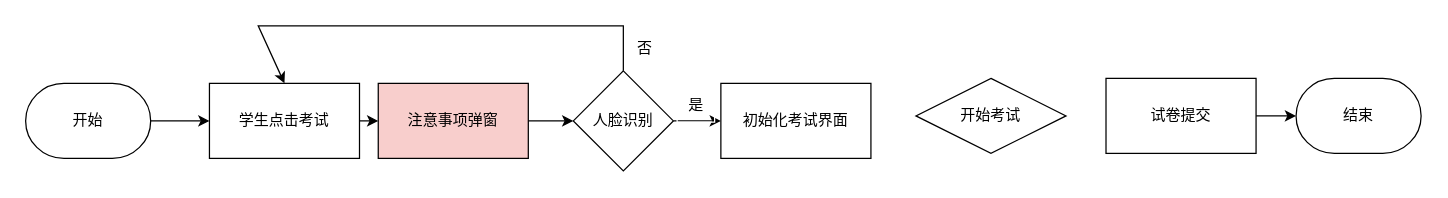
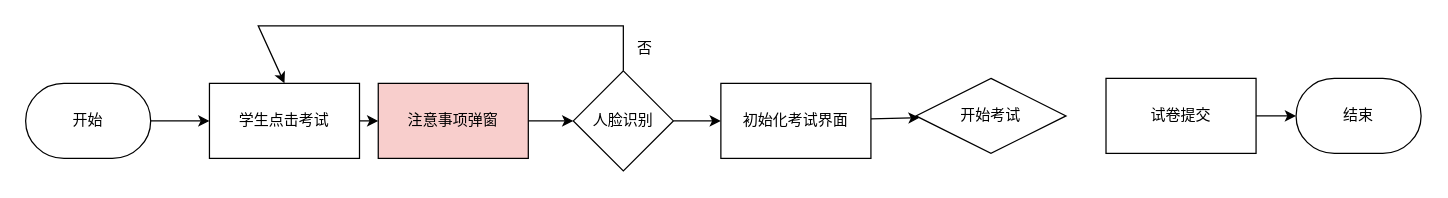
- <mxCell id="15" value="&lt;font&gt;是&lt;/font&gt;" style="text;html=1;align=center;verticalAlign=middle;resizable=0;points=[];autosize=1;strokeColor=#FFFFFF;fillColor=none;fontColor=#000000;strokeWidth=1;" parent="1" vertex="1"><mxGeometry x="541" y="71" width="30" height="26" as="geometry" /></mxCell>
+ <mxCell id="10" value="" style="edgeStyle=none;rounded=0;html=1;strokeColor=#000000;fontColor=#000000;strokeWidth=1;" parent="1" source="11" target="12" edge="1"><mxGeometry relative="1" as="geometry" /></mxCell>
